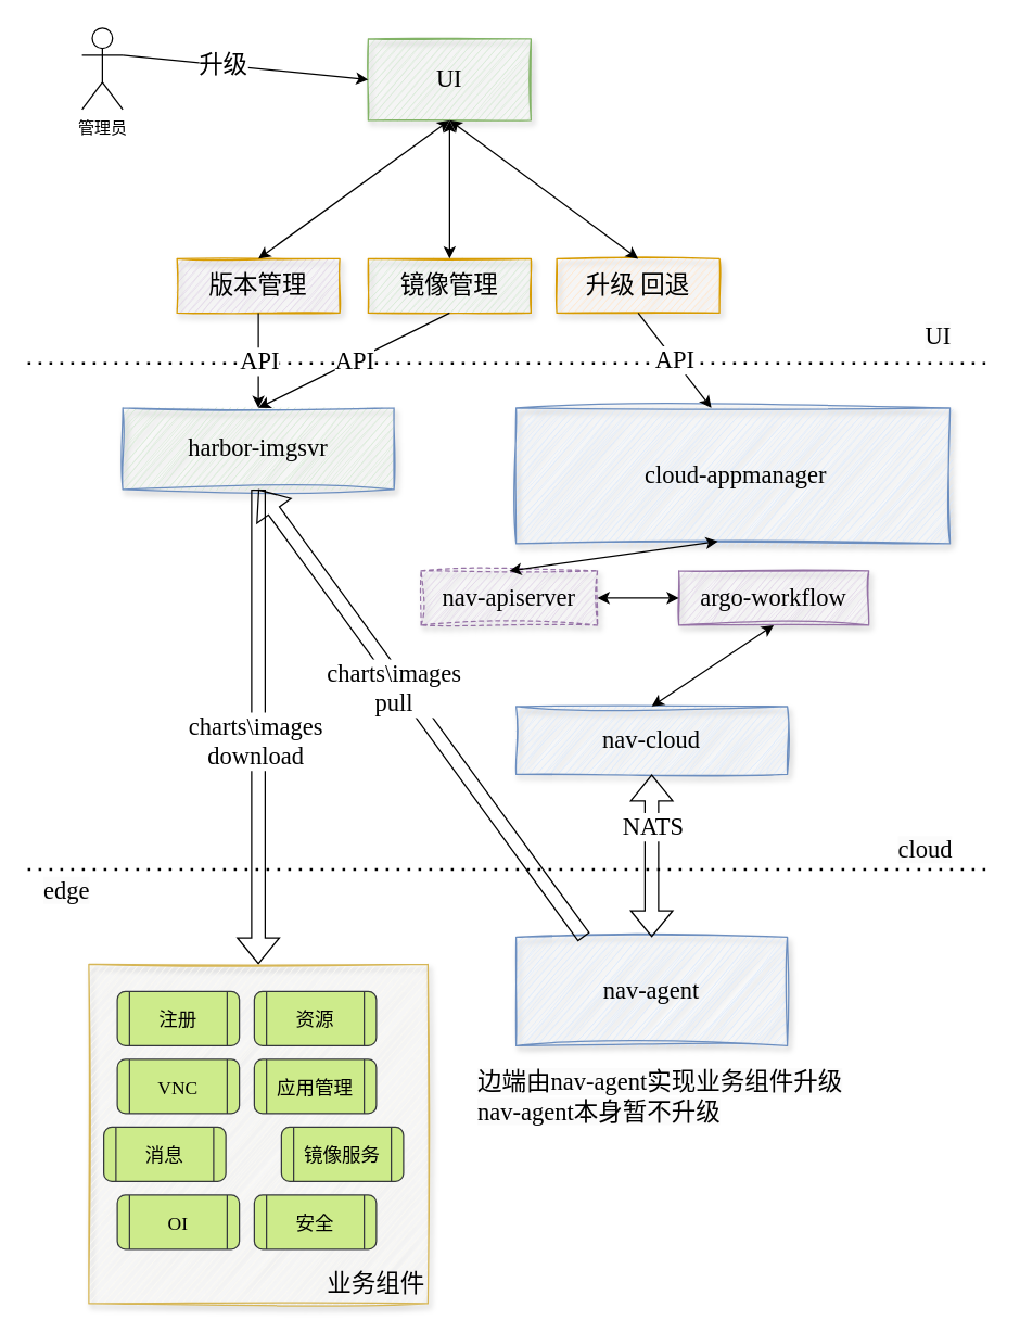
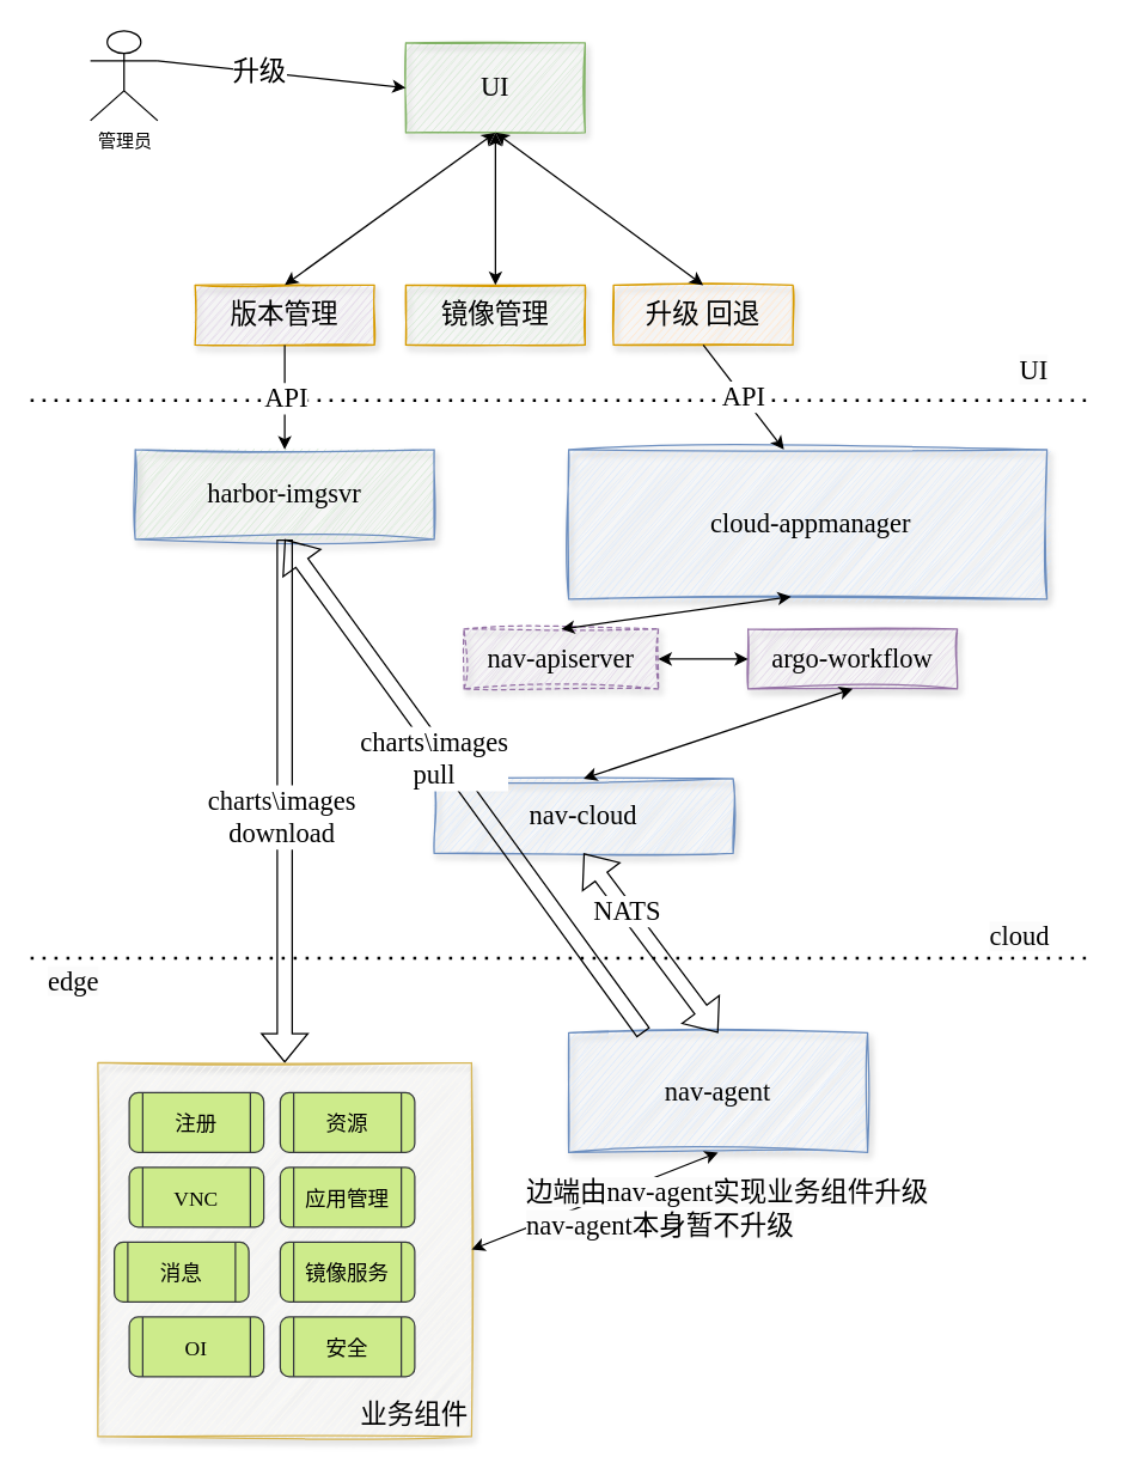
- <mxCell id="4" value="管理员&lt;br&gt;" style="shape=umlActor;verticalLabelPosition=bottom;verticalAlign=top;html=1;outlineConnect=0;fillStyle=auto;" parent="1" vertex="1"><mxGeometry x="60" y="20" width="30" height="60" as="geometry" /></mxCell>
+ <mxCell id="4" value="管理员&lt;br&gt;" style="shape=umlActor;verticalLabelPosition=bottom;verticalAlign=top;html=1;outlineConnect=0;fillStyle=auto;" parent="1" vertex="1"><mxGeometry x="60" y="20" width="45" height="60" as="geometry" /></mxCell>
- <mxCell id="18" value="" style="endArrow=classic;html=1;rounded=0;fontFamily=Comic Sans MS;fontSize=18;exitX=0.5;exitY=1;exitDx=0;exitDy=0;entryX=0.5;entryY=0;entryDx=0;entryDy=0;" parent="1" source="8" target="12" edge="1"><mxGeometry relative="1" as="geometry"><mxPoint x="620" y="420" as="sourcePoint" /><mxPoint x="240" y="300" as="targetPoint" /></mxGeometry></mxCell>
- <mxCell id="19" value="API" style="edgeLabel;resizable=0;html=1;align=center;verticalAlign=middle;rounded=0;shadow=1;glass=0;sketch=1;fillStyle=auto;fontFamily=Comic Sans MS;fontSize=18;" parent="18" connectable="0" vertex="1"><mxGeometry relative="1" as="geometry" /></mxCell>
- <mxCell id="29" value="&lt;font face=&quot;Comic Sans MS&quot;&gt;&lt;span style=&quot;font-size: 18px;&quot;&gt;nav-cloud&lt;/span&gt;&lt;/font&gt;" style="rounded=0;whiteSpace=wrap;html=1;fillStyle=auto;glass=0;fillColor=#dae8fc;strokeColor=#6c8ebf;shadow=1;sketch=1;curveFitting=1;jiggle=2;" parent="1" vertex="1"><mxGeometry x="380" y="520" width="200" height="50" as="geometry" /></mxCell>
+ <mxCell id="29" value="&lt;font face=&quot;Comic Sans MS&quot;&gt;&lt;span style=&quot;font-size: 18px;&quot;&gt;nav-cloud&lt;/span&gt;&lt;/font&gt;" style="rounded=0;whiteSpace=wrap;html=1;fillStyle=auto;glass=0;fillColor=#dae8fc;strokeColor=#6c8ebf;shadow=1;sketch=1;curveFitting=1;jiggle=2;" parent="1" vertex="1"><mxGeometry x="290" y="520" width="200" height="50" as="geometry" /></mxCell>
+ <mxCell id="34" value="" style="endArrow=classic;startArrow=classic;html=1;rounded=0;fontFamily=Comic Sans MS;fontSize=18;entryX=0.5;entryY=1;entryDx=0;entryDy=0;exitX=1;exitY=0.5;exitDx=0;exitDy=0;" parent="1" source="33" target="23" edge="1"><mxGeometry width="50" height="50" relative="1" as="geometry"><mxPoint x="340" y="900" as="sourcePoint" /><mxPoint x="390" y="850" as="targetPoint" /></mxGeometry></mxCell>
- <mxCell id="42" value="&lt;span style=&quot;font-size: 14px;&quot;&gt;镜像服务&lt;/span&gt;" style="shape=process;whiteSpace=wrap;html=1;backgroundOutline=1;rounded=1;shadow=0;glass=0;fillStyle=auto;fontFamily=Lucida Console;fontSize=16;fillColor=#cdeb8b;strokeColor=#36393d;" parent="1" vertex="1"><mxGeometry x="207" y="830" width="90" height="40" as="geometry" /></mxCell>
+ <mxCell id="42" value="&lt;span style=&quot;font-size: 14px;&quot;&gt;镜像服务&lt;/span&gt;" style="shape=process;whiteSpace=wrap;html=1;backgroundOutline=1;rounded=1;shadow=0;glass=0;fillStyle=auto;fontFamily=Lucida Console;fontSize=16;fillColor=#cdeb8b;strokeColor=#36393d;" parent="1" vertex="1"><mxGeometry x="187" y="830" width="90" height="40" as="geometry" /></mxCell>
